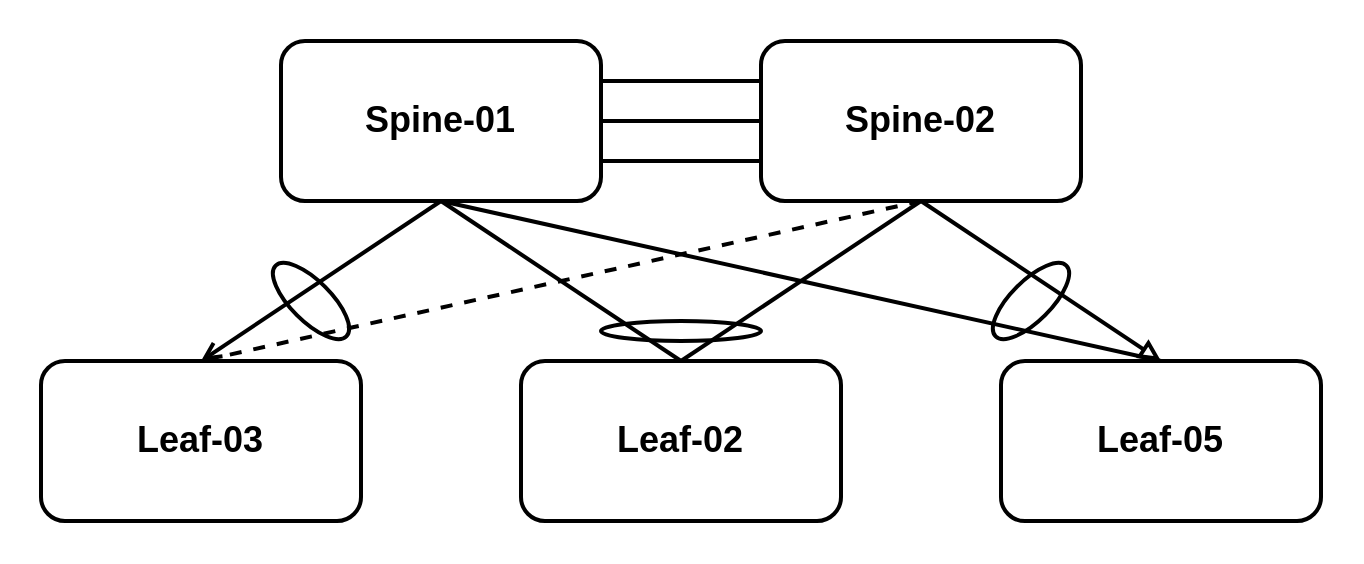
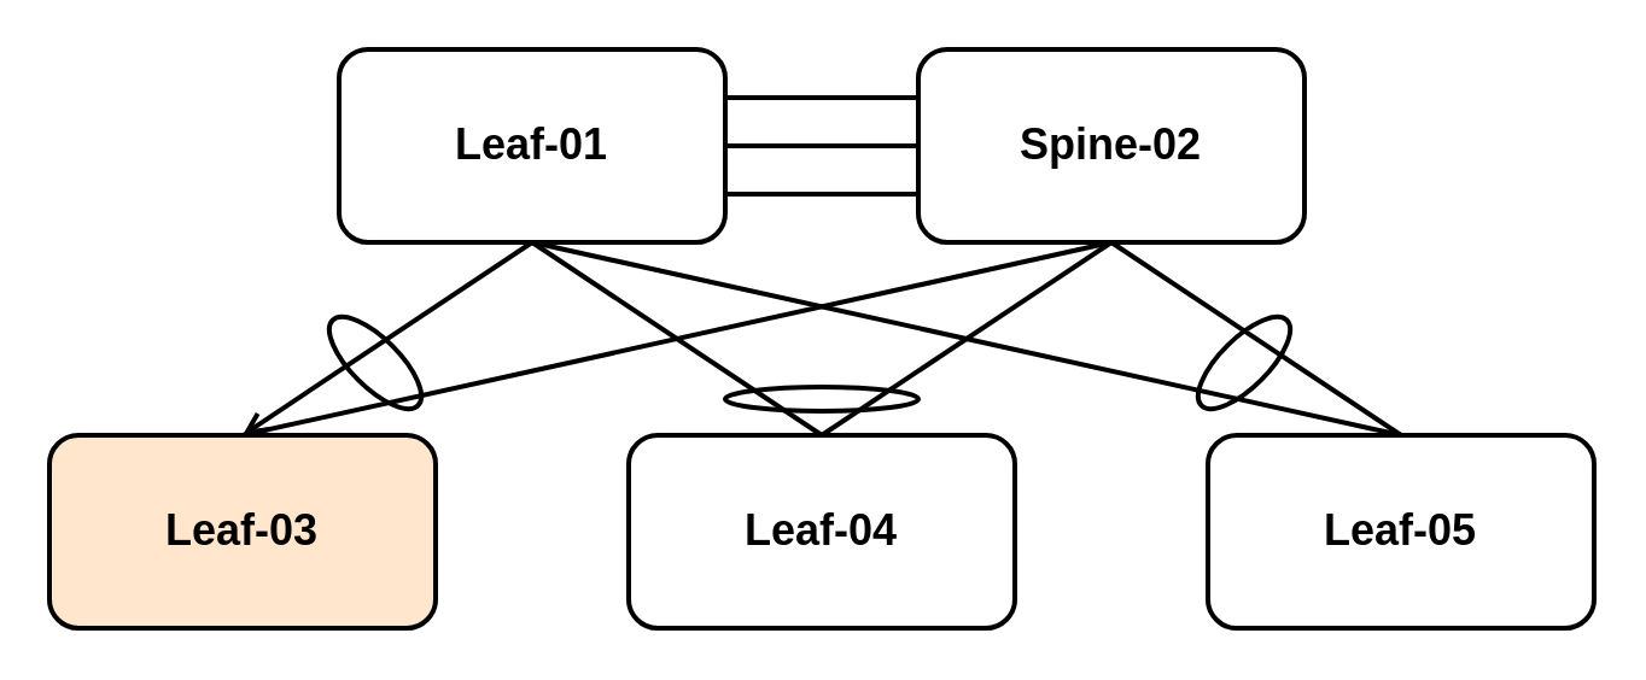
- <mxCell id="3" value="Spine-01" style="rounded=1;whiteSpace=wrap;html=1;fontSize=18;fontStyle=1;strokeWidth=2;" parent="1" vertex="1"><mxGeometry x="140" y="20" width="160" height="80" as="geometry" /></mxCell>
+ <mxCell id="3" value="Leaf-01" style="rounded=1;whiteSpace=wrap;html=1;fontSize=18;fontStyle=1;strokeWidth=2;" parent="1" vertex="1"><mxGeometry x="140" y="20" width="160" height="80" as="geometry" /></mxCell>
- <mxCell id="13" style="rounded=0;orthogonalLoop=1;jettySize=auto;html=1;exitX=0.5;exitY=1;exitDx=0;exitDy=0;entryX=0.5;entryY=0;entryDx=0;entryDy=0;fontSize=14;endArrow=none;endFill=0;strokeWidth=2;dashed=1;" parent="1" source="4" target="5" edge="1"><mxGeometry relative="1" as="geometry"><mxPoint x="230" y="110" as="sourcePoint" /><mxPoint x="110" y="190" as="targetPoint" /></mxGeometry></mxCell>
+ <mxCell id="13" style="rounded=0;orthogonalLoop=1;jettySize=auto;html=1;exitX=0.5;exitY=1;exitDx=0;exitDy=0;entryX=0.5;entryY=0;entryDx=0;entryDy=0;fontSize=14;endArrow=none;endFill=0;strokeWidth=2;" parent="1" source="4" target="5" edge="1"><mxGeometry relative="1" as="geometry"><mxPoint x="230" y="110" as="sourcePoint" /><mxPoint x="110" y="190" as="targetPoint" /></mxGeometry></mxCell>
- <mxCell id="15" style="rounded=0;orthogonalLoop=1;jettySize=auto;html=1;exitX=0.5;exitY=1;exitDx=0;exitDy=0;entryX=0.5;entryY=0;entryDx=0;entryDy=0;fontSize=14;endArrow=block;endFill=0;strokeWidth=2;" parent="1" source="4" target="7" edge="1"><mxGeometry relative="1" as="geometry"><mxPoint x="470" y="110" as="sourcePoint" /><mxPoint x="130" y="210" as="targetPoint" /></mxGeometry></mxCell>
+ <mxCell id="15" style="rounded=0;orthogonalLoop=1;jettySize=auto;html=1;exitX=0.5;exitY=1;exitDx=0;exitDy=0;entryX=0.5;entryY=0;entryDx=0;entryDy=0;fontSize=14;endArrow=none;endFill=0;strokeWidth=2;" parent="1" source="4" target="7" edge="1"><mxGeometry relative="1" as="geometry"><mxPoint x="470" y="110" as="sourcePoint" /><mxPoint x="130" y="210" as="targetPoint" /></mxGeometry></mxCell>
- <mxCell id="5" value="Leaf-03" style="rounded=1;whiteSpace=wrap;html=1;fontSize=18;fontStyle=1;strokeWidth=2;" parent="1" vertex="1"><mxGeometry x="20" y="180" width="160" height="80" as="geometry" /></mxCell>
+ <mxCell id="5" value="Leaf-03" style="rounded=1;whiteSpace=wrap;html=1;fontSize=18;fontStyle=1;strokeWidth=2;fillColor=#ffe6cc;" parent="1" vertex="1"><mxGeometry x="20" y="180" width="160" height="80" as="geometry" /></mxCell>
- <mxCell id="6" value="Leaf-02" style="rounded=1;whiteSpace=wrap;html=1;fontSize=18;fontStyle=1;strokeWidth=2;" parent="1" vertex="1"><mxGeometry x="260" y="180" width="160" height="80" as="geometry" /></mxCell>
+ <mxCell id="6" value="Leaf-04" style="rounded=1;whiteSpace=wrap;html=1;fontSize=18;fontStyle=1;strokeWidth=2;" parent="1" vertex="1"><mxGeometry x="260" y="180" width="160" height="80" as="geometry" /></mxCell>
